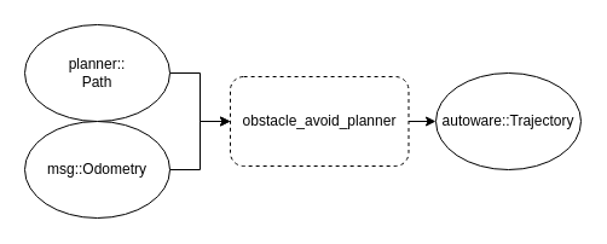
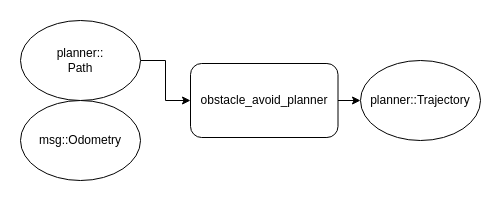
- <mxCell id="3" value="&lt;div style=&quot;&quot;&gt;obstacle_avoid_planner&lt;/div&gt;" style="rounded=1;whiteSpace=wrap;html=1;align=center;dashed=1;" vertex="1" parent="1"><mxGeometry x="190" y="63" width="147.5" height="74" as="geometry" /></mxCell>
+ <mxCell id="3" value="&lt;div style=&quot;&quot;&gt;obstacle_avoid_planner&lt;/div&gt;" style="rounded=1;whiteSpace=wrap;html=1;align=center;" vertex="1" parent="1"><mxGeometry x="190" y="63" width="147.5" height="74" as="geometry" /></mxCell>
- <mxCell id="8" value="autoware::Trajectory" style="ellipse;whiteSpace=wrap;html=1;" vertex="1" parent="1"><mxGeometry x="360" y="60" width="120" height="80" as="geometry" /></mxCell>
+ <mxCell id="8" value="planner::Trajectory" style="ellipse;whiteSpace=wrap;html=1;" vertex="1" parent="1"><mxGeometry x="360" y="60" width="120" height="80" as="geometry" /></mxCell>
- <mxCell id="6" style="edgeStyle=orthogonalEdgeStyle;rounded=0;orthogonalLoop=1;jettySize=auto;html=1;entryX=0;entryY=0.5;entryDx=0;entryDy=0;" edge="1" parent="1" source="7" target="3"><mxGeometry relative="1" as="geometry" /></mxCell>
